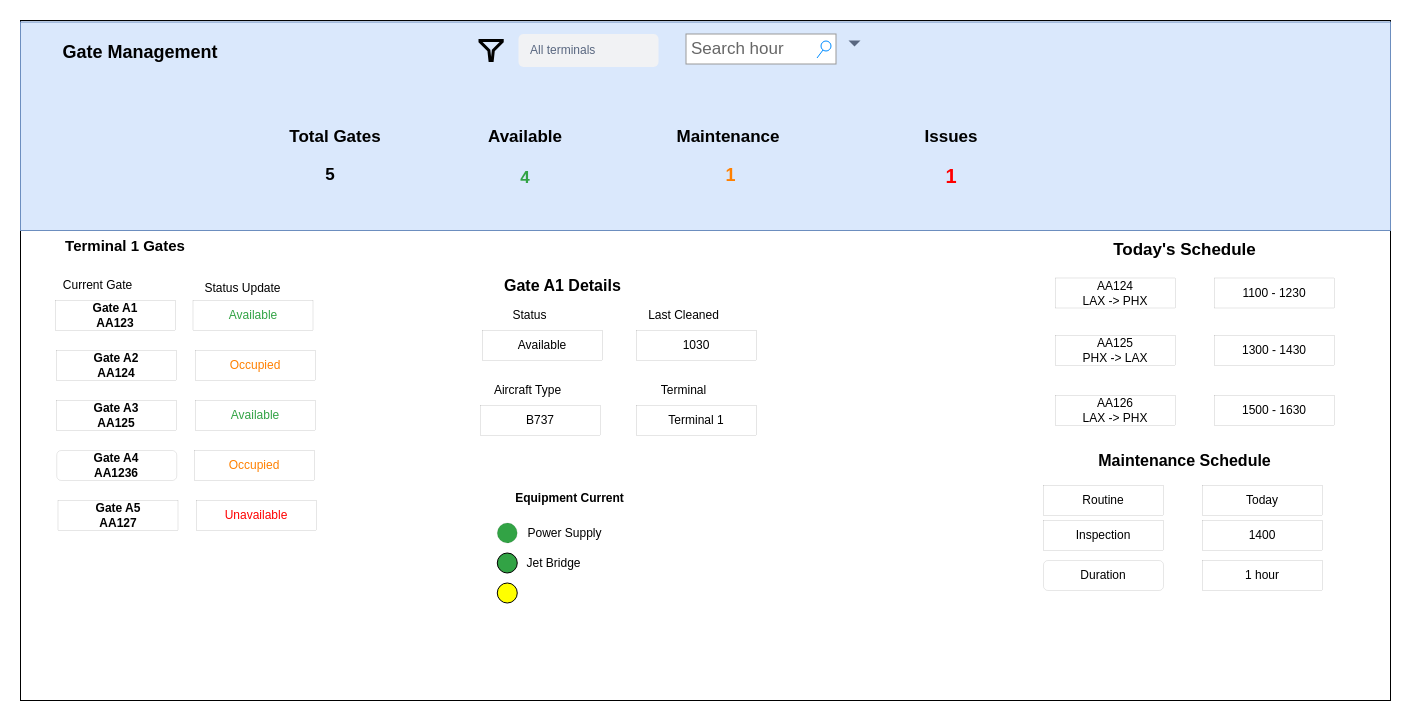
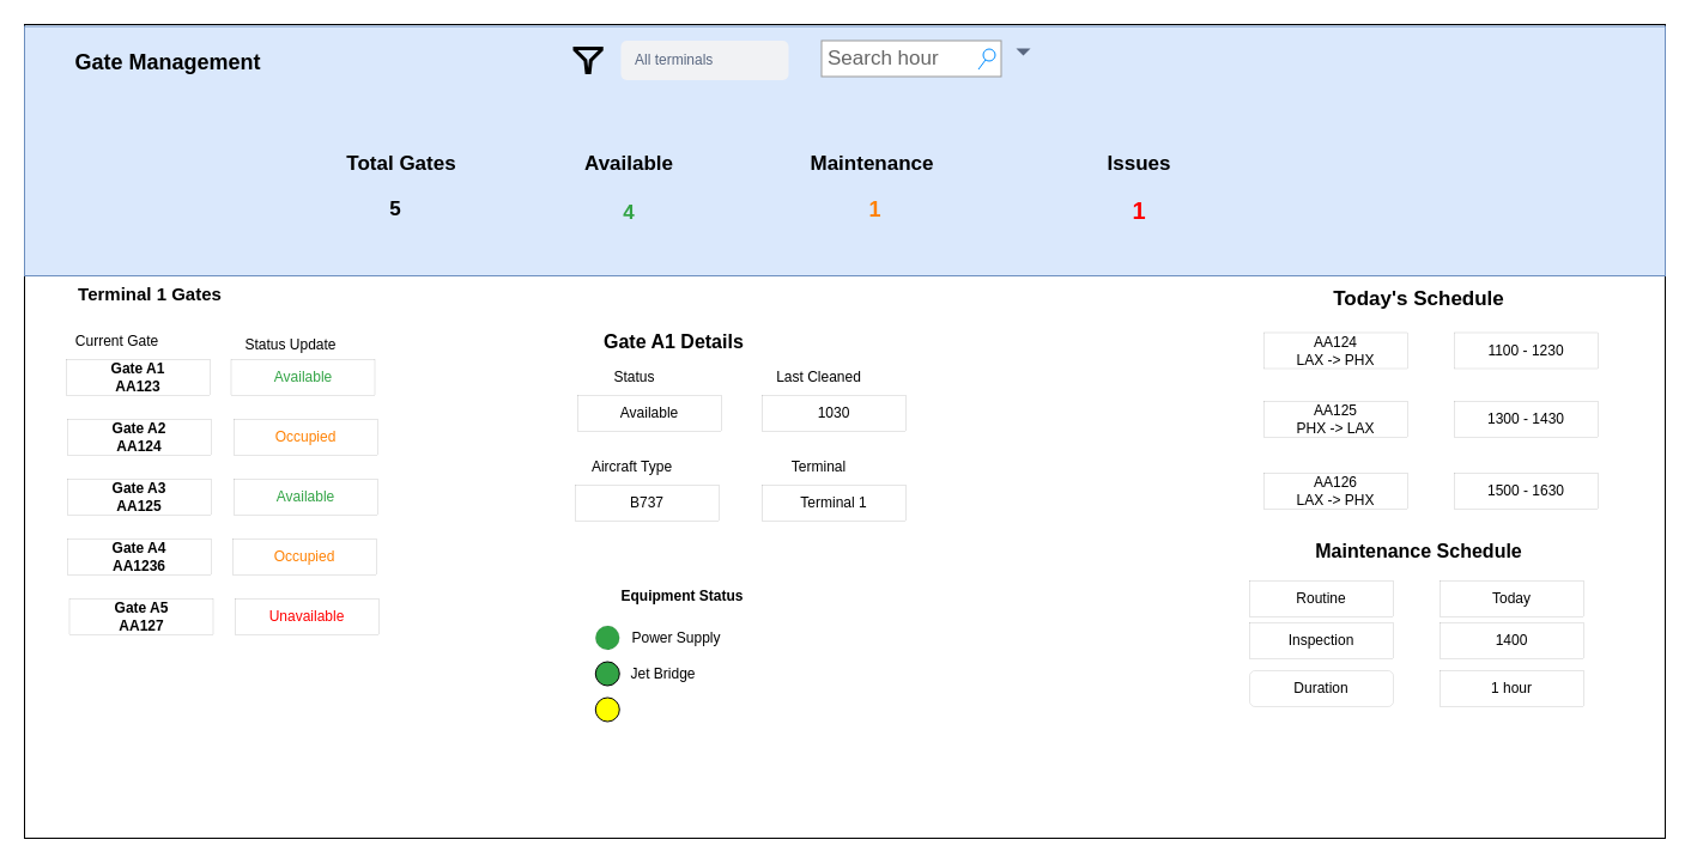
- <mxCell id="37" value="&lt;div&gt;&lt;b&gt;Gate A4&lt;/b&gt;&lt;/div&gt;&lt;div&gt;&lt;b&gt;AA1236&lt;/b&gt;&lt;/div&gt;" style="whiteSpace=wrap;html=1;strokeWidth=0;rounded=1;" vertex="1" parent="1"><mxGeometry x="56.25" y="450" width="120" height="30" as="geometry" /></mxCell>
+ <mxCell id="37" value="&lt;div&gt;&lt;b&gt;Gate A4&lt;/b&gt;&lt;/div&gt;&lt;div&gt;&lt;b&gt;AA1236&lt;/b&gt;&lt;/div&gt;" style="rounded=0;whiteSpace=wrap;html=1;strokeWidth=0;" vertex="1" parent="1"><mxGeometry x="56.25" y="450" width="120" height="30" as="geometry" /></mxCell>
- <mxCell id="4" value="&lt;b&gt;Equipment Current&lt;br&gt;&lt;/b&gt;" style="text;strokeColor=none;align=center;fillColor=none;html=1;verticalAlign=middle;whiteSpace=wrap;rounded=0;" parent="1" vertex="1"><mxGeometry x="481.78" y="482.5" width="175" height="30" as="geometry" /></mxCell>
+ <mxCell id="4" value="&lt;b&gt;Equipment Status&lt;br&gt;&lt;/b&gt;" style="text;strokeColor=none;align=center;fillColor=none;html=1;verticalAlign=middle;whiteSpace=wrap;rounded=0;" parent="1" vertex="1"><mxGeometry x="481.78" y="482.5" width="175" height="30" as="geometry" /></mxCell>
